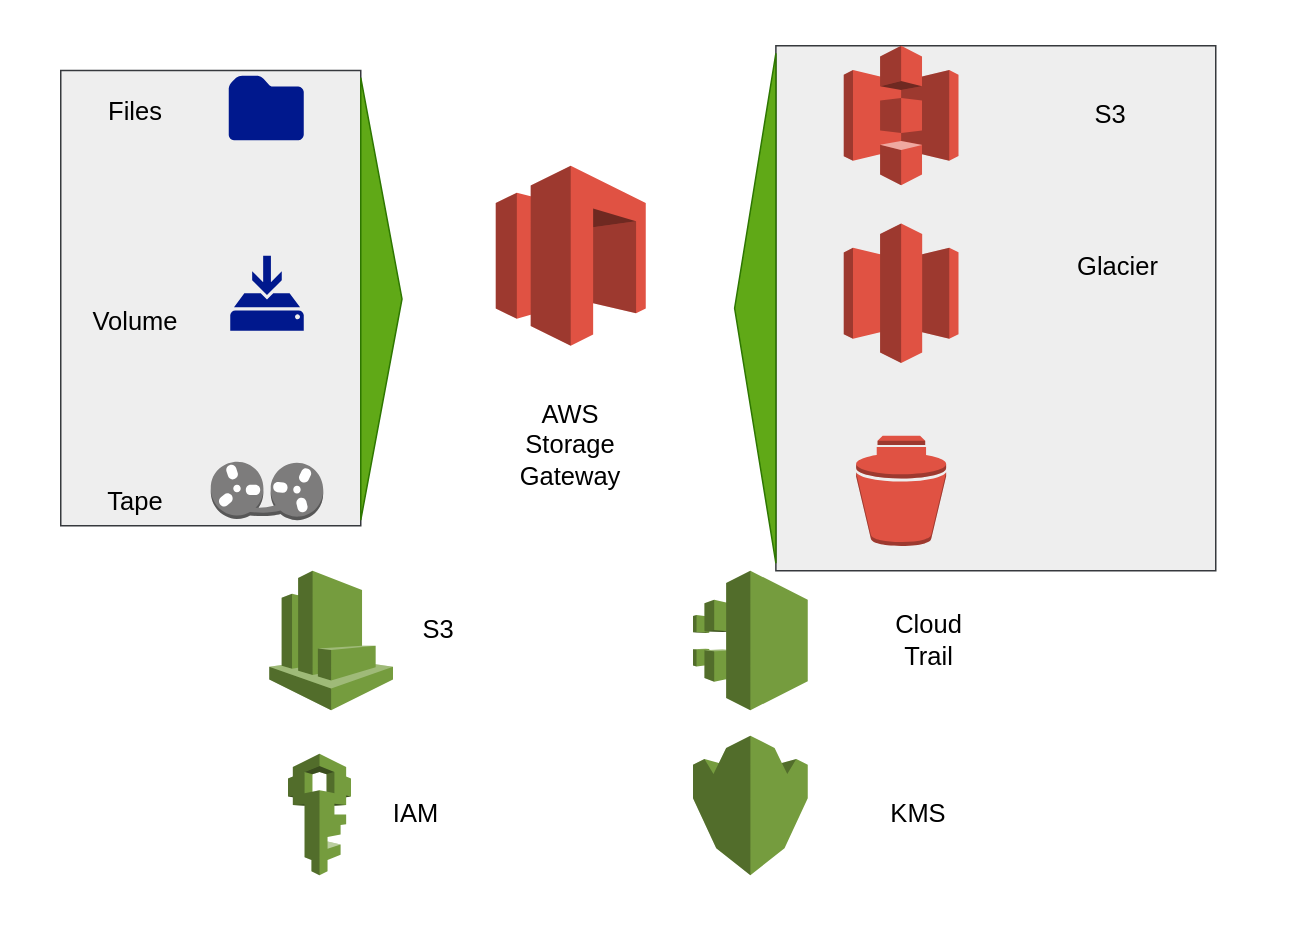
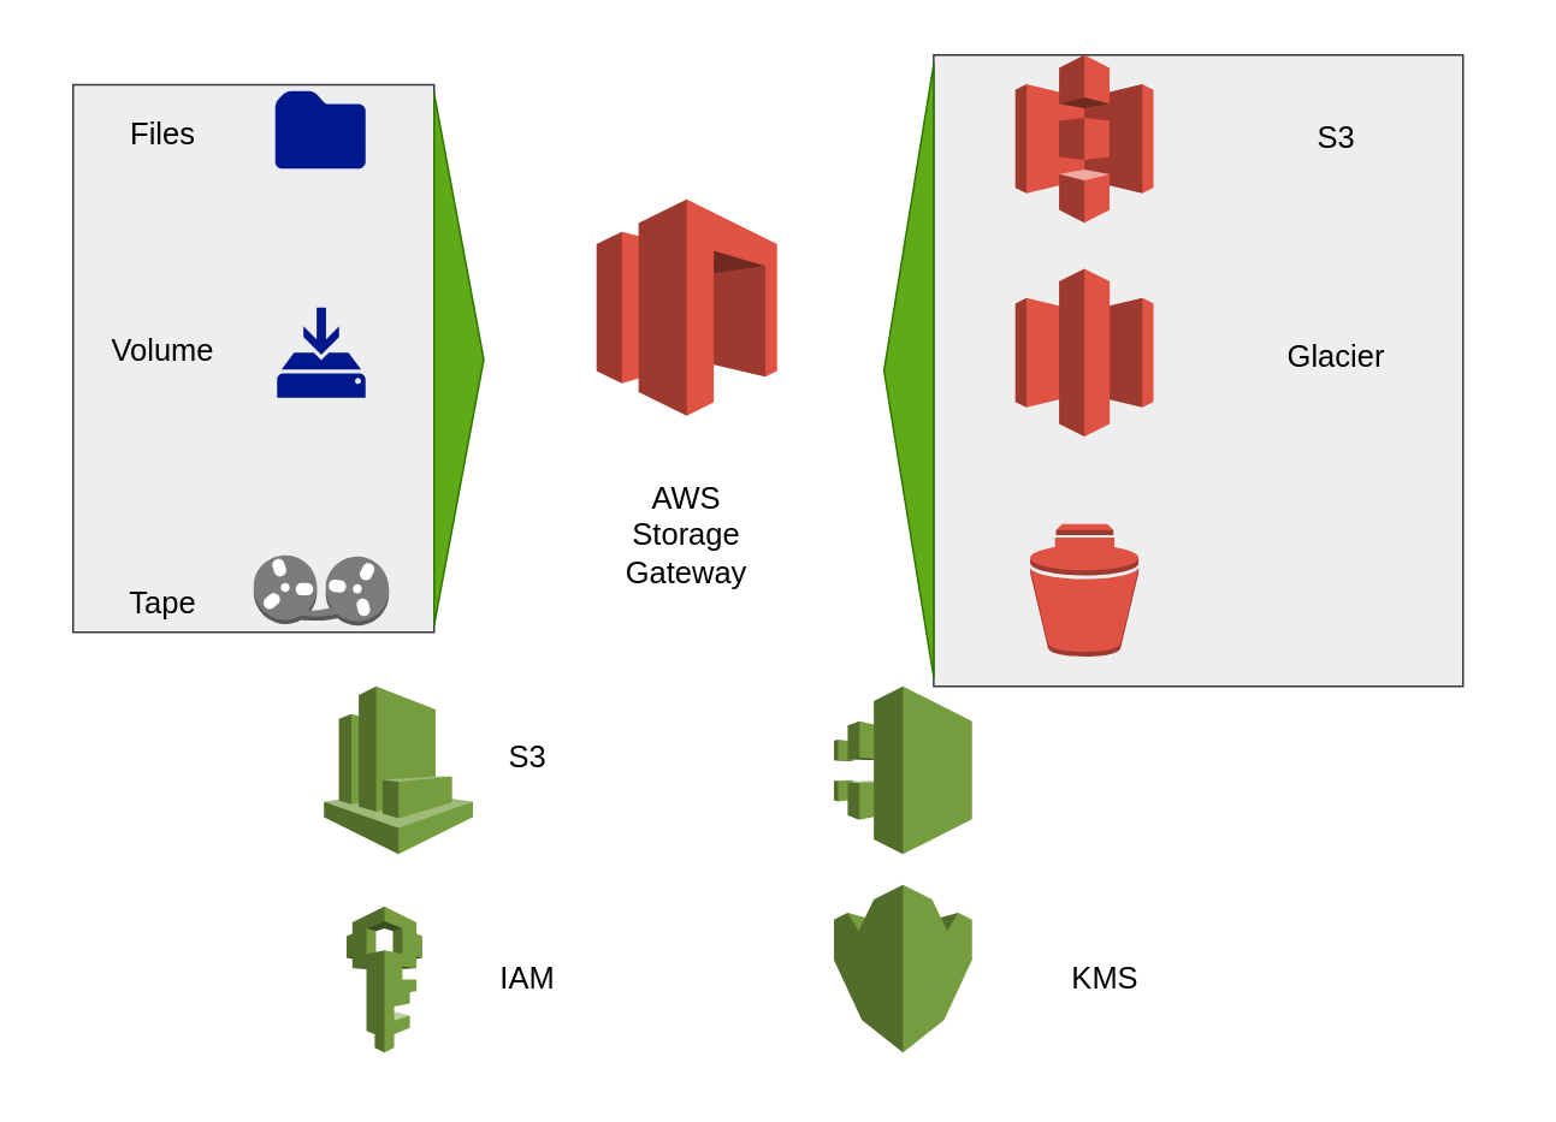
- <mxCell id="20" value="Glacier" style="text;html=1;strokeColor=none;fillColor=none;align=center;verticalAlign=middle;whiteSpace=wrap;rounded=0;strokeWidth=4;fontSize=17;" parent="1" vertex="1"><mxGeometry x="725" y="167.5" width="40" height="20" as="geometry" /></mxCell>
+ <mxCell id="20" value="Glacier" style="text;html=1;strokeColor=none;fillColor=none;align=center;verticalAlign=middle;whiteSpace=wrap;rounded=0;strokeWidth=4;fontSize=17;" parent="1" vertex="1"><mxGeometry x="720" y="187.5" width="40" height="20" as="geometry" /></mxCell>
- <mxCell id="22" value="Volume" style="text;html=1;strokeColor=none;fillColor=none;align=center;verticalAlign=middle;whiteSpace=wrap;rounded=0;strokeWidth=4;fontSize=17;" parent="1" vertex="1"><mxGeometry x="70" y="205" width="40" height="20" as="geometry" /></mxCell>
+ <mxCell id="22" value="Volume" style="text;html=1;strokeColor=none;fillColor=none;align=center;verticalAlign=middle;whiteSpace=wrap;rounded=0;strokeWidth=4;fontSize=17;" parent="1" vertex="1"><mxGeometry x="70" y="185" width="40" height="20" as="geometry" /></mxCell>
- <mxCell id="26" value="Cloud Trail" style="text;html=1;strokeColor=none;fillColor=none;align=center;verticalAlign=middle;whiteSpace=wrap;rounded=0;strokeWidth=4;fontSize=17;" parent="1" vertex="1"><mxGeometry x="598.5" y="416.5" width="40" height="20" as="geometry" /></mxCell>
- <mxCell id="25" value="IAM" style="text;html=1;strokeColor=none;fillColor=none;align=center;verticalAlign=middle;whiteSpace=wrap;rounded=0;strokeWidth=4;fontSize=17;" parent="1" vertex="1"><mxGeometry x="256.5" y="532.5" width="40" height="20" as="geometry" /></mxCell>
+ <mxCell id="25" value="IAM" style="text;html=1;strokeColor=none;fillColor=none;align=center;verticalAlign=middle;whiteSpace=wrap;rounded=0;strokeWidth=4;fontSize=17;" parent="1" vertex="1"><mxGeometry x="271.5" y="532.5" width="40" height="20" as="geometry" /></mxCell>
